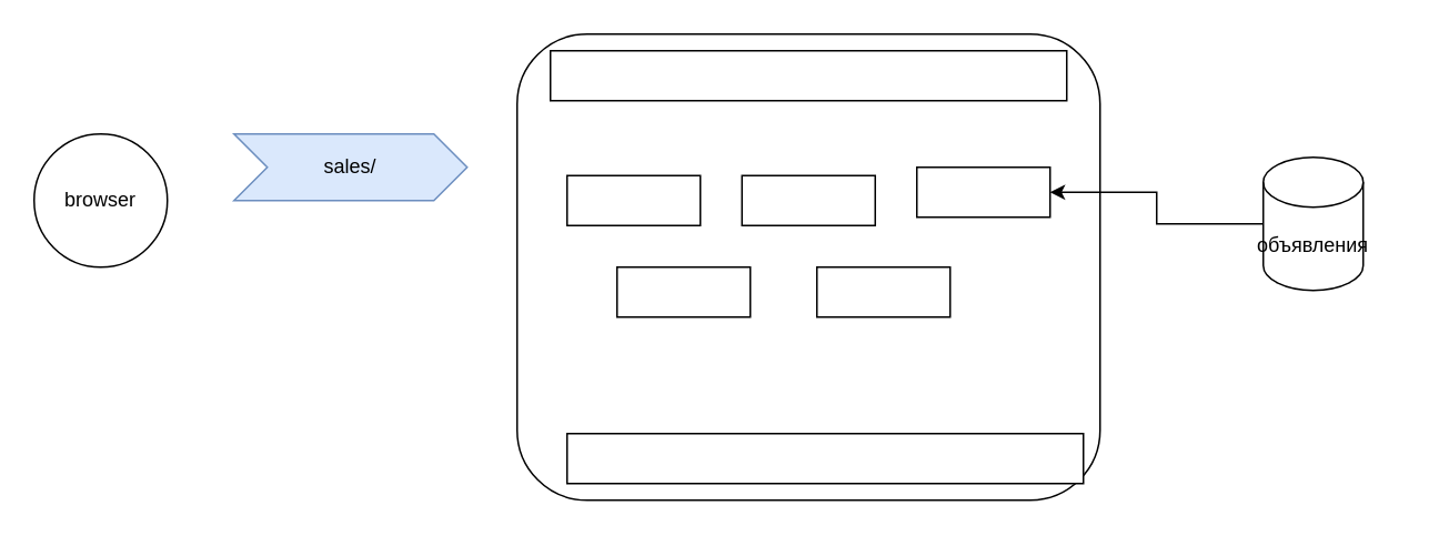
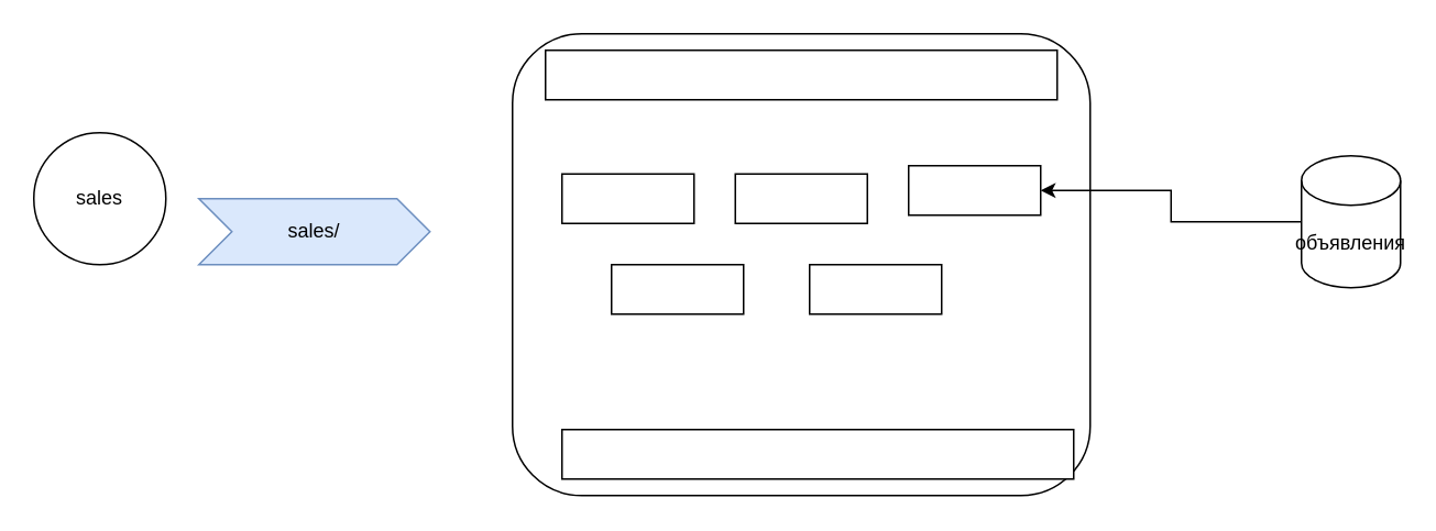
- <mxCell id="3" value="sales/" style="shape=step;perimeter=stepPerimeter;whiteSpace=wrap;html=1;fixedSize=1;fillColor=#dae8fc;strokeColor=#6c8ebf;" parent="1" vertex="1"><mxGeometry x="140" y="80" width="140" height="40" as="geometry" /></mxCell>
+ <mxCell id="3" value="sales/" style="shape=step;perimeter=stepPerimeter;whiteSpace=wrap;html=1;fixedSize=1;fillColor=#dae8fc;strokeColor=#6c8ebf;" parent="1" vertex="1"><mxGeometry x="120" y="120" width="140" height="40" as="geometry" /></mxCell>
- <mxCell id="2" value="browser" style="ellipse;whiteSpace=wrap;html=1;aspect=fixed;" parent="1" vertex="1"><mxGeometry x="20" y="80" width="80" height="80" as="geometry" /></mxCell>
+ <mxCell id="2" value="sales" style="ellipse;whiteSpace=wrap;html=1;aspect=fixed;" parent="1" vertex="1"><mxGeometry x="20" y="80" width="80" height="80" as="geometry" /></mxCell>
- <mxCell id="13" value="объявления" style="shape=cylinder3;whiteSpace=wrap;html=1;boundedLbl=1;backgroundOutline=1;size=15;" parent="1" vertex="1"><mxGeometry x="758" y="94" width="60" height="80" as="geometry" /></mxCell>
+ <mxCell id="13" value="объявления" style="shape=cylinder3;whiteSpace=wrap;html=1;boundedLbl=1;backgroundOutline=1;size=15;" parent="1" vertex="1"><mxGeometry x="788" y="94" width="60" height="80" as="geometry" /></mxCell>
